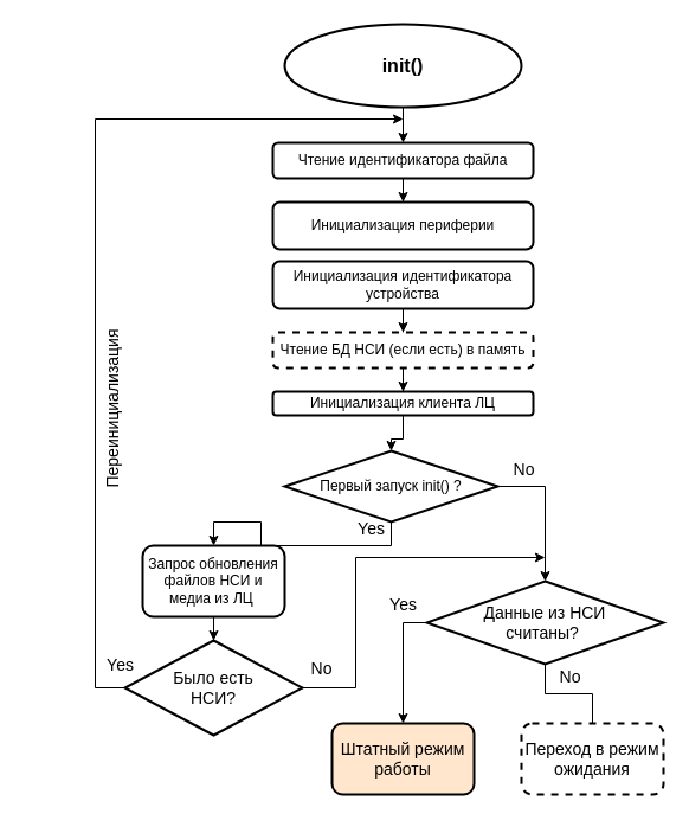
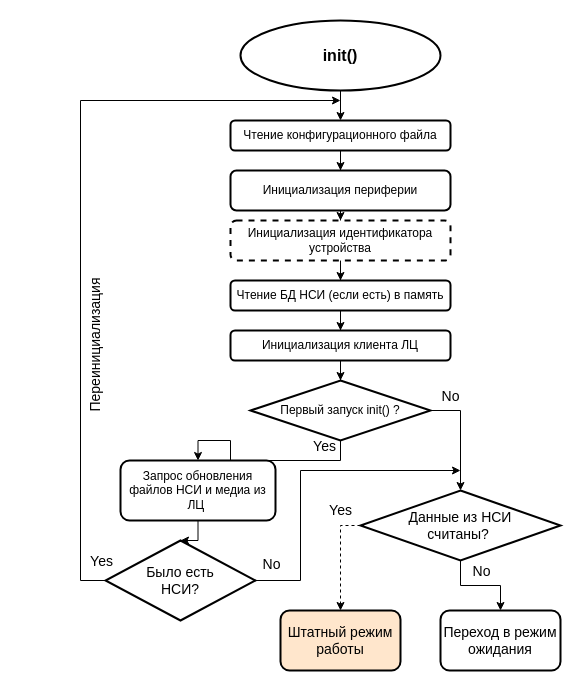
- <mxCell id="5" value="Чтение идентификатора файла" style="rounded=1;whiteSpace=wrap;html=1;strokeWidth=2;" vertex="1" parent="1"><mxGeometry x="230" y="120" width="220" height="30" as="geometry" /></mxCell>
+ <mxCell id="5" value="Чтение конфигурационного файла" style="rounded=1;whiteSpace=wrap;html=1;strokeWidth=2;" vertex="1" parent="1"><mxGeometry x="230" y="120" width="220" height="30" as="geometry" /></mxCell>
+ <mxCell id="6" value="" style="edgeStyle=orthogonalEdgeStyle;rounded=0;orthogonalLoop=1;jettySize=auto;html=1;" edge="1" parent="1" source="7" target="9"><mxGeometry relative="1" as="geometry" /></mxCell>
- <mxCell id="9" value="Инициализация идентификатора устройства" style="rounded=1;whiteSpace=wrap;html=1;strokeWidth=2;" vertex="1" parent="1"><mxGeometry x="230" y="220" width="220" height="40" as="geometry" /></mxCell>
+ <mxCell id="9" value="Инициализация идентификатора устройства" style="rounded=1;whiteSpace=wrap;html=1;strokeWidth=2;dashed=1;" vertex="1" parent="1"><mxGeometry x="230" y="220" width="220" height="40" as="geometry" /></mxCell>
- <mxCell id="11" value="Чтение БД НСИ (если есть) в память" style="rounded=1;whiteSpace=wrap;html=1;strokeWidth=2;dashed=1;" vertex="1" parent="1"><mxGeometry x="230" y="280" width="220" height="30" as="geometry" /></mxCell>
+ <mxCell id="11" value="Чтение БД НСИ (если есть) в память" style="rounded=1;whiteSpace=wrap;html=1;strokeWidth=2;" vertex="1" parent="1"><mxGeometry x="230" y="280" width="220" height="30" as="geometry" /></mxCell>
- <mxCell id="13" value="Инициализация клиента ЛЦ" style="rounded=1;whiteSpace=wrap;html=1;strokeWidth=2;" vertex="1" parent="1"><mxGeometry x="230" y="330" width="220" height="20" as="geometry" /></mxCell>
+ <mxCell id="13" value="Инициализация клиента ЛЦ" style="rounded=1;whiteSpace=wrap;html=1;strokeWidth=2;" vertex="1" parent="1"><mxGeometry x="230" y="330" width="220" height="30" as="geometry" /></mxCell>
- <mxCell id="18" value="Первый запуск init() ?" style="strokeWidth=2;html=1;shape=mxgraph.flowchart.decision;whiteSpace=wrap;" vertex="1" parent="1"><mxGeometry x="240" y="380" width="180" height="60" as="geometry" /></mxCell>
+ <mxCell id="18" value="Первый запуск init() ?" style="strokeWidth=2;html=1;shape=mxgraph.flowchart.decision;whiteSpace=wrap;" vertex="1" parent="1"><mxGeometry x="250" y="380" width="180" height="60" as="geometry" /></mxCell>
- <mxCell id="20" value="Запрос обновления файлов НСИ и медиа из ЛЦ&amp;nbsp;" style="rounded=1;whiteSpace=wrap;html=1;strokeWidth=2;" vertex="1" parent="1"><mxGeometry x="120" y="460" width="120" height="60" as="geometry" /></mxCell>
+ <mxCell id="20" value="Запрос обновления файлов НСИ и медиа из ЛЦ&amp;nbsp;" style="rounded=1;whiteSpace=wrap;html=1;strokeWidth=2;" vertex="1" parent="1"><mxGeometry x="120" y="460" width="155" height="60" as="geometry" /></mxCell>
- <mxCell id="28" style="edgeStyle=orthogonalEdgeStyle;rounded=0;orthogonalLoop=1;jettySize=auto;html=1;fontSize=14;exitX=0;exitY=0.5;exitDx=0;exitDy=0;exitPerimeter=0;entryX=0.5;entryY=0;entryDx=0;entryDy=0;" edge="1" parent="1" source="32" target="27"><mxGeometry relative="1" as="geometry"><mxPoint x="380" y="570" as="targetPoint" /><Array as="points"><mxPoint x="340" y="525" /><mxPoint x="340" y="610" /></Array></mxGeometry></mxCell>
+ <mxCell id="28" style="edgeStyle=orthogonalEdgeStyle;rounded=0;orthogonalLoop=1;jettySize=auto;html=1;fontSize=14;exitX=0;exitY=0.5;exitDx=0;exitDy=0;exitPerimeter=0;entryX=0.5;entryY=0;entryDx=0;entryDy=0;dashed=1;" edge="1" parent="1" source="32" target="27"><mxGeometry relative="1" as="geometry"><mxPoint x="380" y="570" as="targetPoint" /><Array as="points"><mxPoint x="340" y="525" /><mxPoint x="340" y="610" /></Array></mxGeometry></mxCell>
- <mxCell id="30" value="" style="edgeStyle=orthogonalEdgeStyle;rounded=0;orthogonalLoop=1;jettySize=auto;html=1;fontSize=14;endArrow=none;" edge="1" parent="1" source="32" target="33"><mxGeometry relative="1" as="geometry" /></mxCell>
+ <mxCell id="30" value="" style="edgeStyle=orthogonalEdgeStyle;rounded=0;orthogonalLoop=1;jettySize=auto;html=1;fontSize=14;" edge="1" parent="1" source="32" target="33"><mxGeometry relative="1" as="geometry" /></mxCell>
- <mxCell id="33" value="Переход в режим ожидания" style="rounded=1;whiteSpace=wrap;html=1;fontSize=14;strokeWidth=2;dashed=1;" vertex="1" parent="1"><mxGeometry x="440" y="610" width="120" height="60" as="geometry" /></mxCell>
+ <mxCell id="33" value="Переход в режим ожидания" style="rounded=1;whiteSpace=wrap;html=1;fontSize=14;strokeWidth=2;" vertex="1" parent="1"><mxGeometry x="440" y="610" width="120" height="60" as="geometry" /></mxCell>
